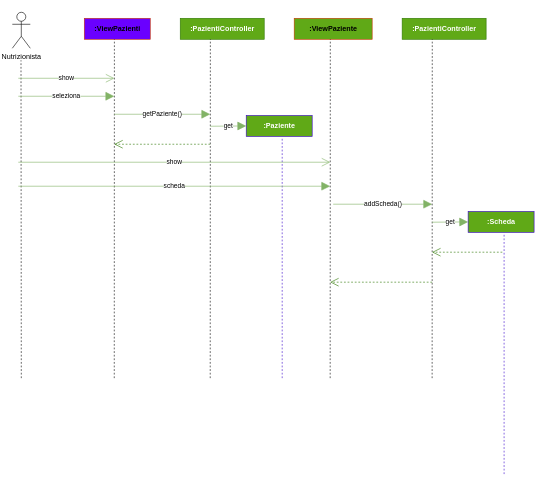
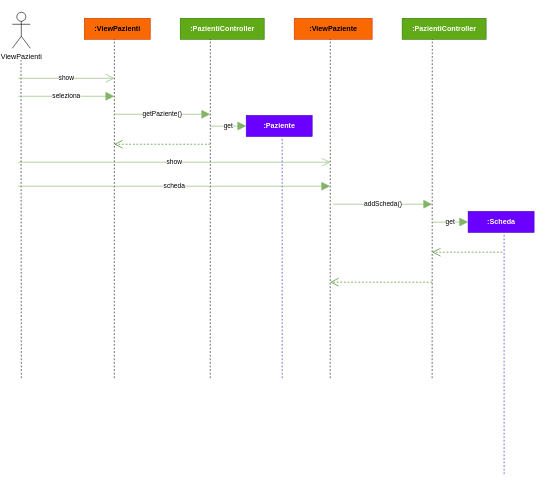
- <mxCell id="4" value="&lt;b&gt;:ViewPazienti&lt;/b&gt;" style="html=1;fillColor=#6a00ff;fontColor=#000000;strokeColor=#C73500;" parent="1" vertex="1"><mxGeometry x="140" y="30" width="110" height="35" as="geometry" /></mxCell>
+ <mxCell id="4" value="&lt;b&gt;:ViewPazienti&lt;/b&gt;" style="html=1;fillColor=#fa6800;fontColor=#000000;strokeColor=#C73500;" parent="1" vertex="1"><mxGeometry x="140" y="30" width="110" height="35" as="geometry" /></mxCell>
- <mxCell id="15" value="&lt;b&gt;:ViewPaziente&lt;/b&gt;" style="html=1;fillColor=#60a917;fontColor=#000000;strokeColor=#C73500;" parent="1" vertex="1"><mxGeometry x="490" y="30" width="130" height="35" as="geometry" /></mxCell>
+ <mxCell id="15" value="&lt;b&gt;:ViewPaziente&lt;/b&gt;" style="html=1;fillColor=#fa6800;fontColor=#000000;strokeColor=#C73500;" parent="1" vertex="1"><mxGeometry x="490" y="30" width="130" height="35" as="geometry" /></mxCell>
- <mxCell id="2" value="Nutrizionista" style="shape=umlActor;verticalLabelPosition=bottom;verticalAlign=top;html=1;outlineConnect=0;" parent="1" vertex="1"><mxGeometry x="20" y="20" width="30" height="60" as="geometry" /></mxCell>
+ <mxCell id="2" value="ViewPazienti" style="shape=umlActor;verticalLabelPosition=bottom;verticalAlign=top;html=1;outlineConnect=0;" parent="1" vertex="1"><mxGeometry x="20" y="20" width="30" height="60" as="geometry" /></mxCell>
- <mxCell id="12" value="&lt;b&gt;:Paziente&lt;/b&gt;" style="html=1;fillColor=#60a917;fontColor=#ffffff;strokeColor=#3700CC;" parent="1" vertex="1"><mxGeometry x="410" y="192" width="110" height="35" as="geometry" /></mxCell>
+ <mxCell id="12" value="&lt;b&gt;:Paziente&lt;/b&gt;" style="html=1;fillColor=#6a00ff;fontColor=#ffffff;strokeColor=#3700CC;" parent="1" vertex="1"><mxGeometry x="410" y="192" width="110" height="35" as="geometry" /></mxCell>
- <mxCell id="24" value="&lt;b&gt;:Scheda&lt;/b&gt;" style="html=1;fillColor=#60a917;fontColor=#ffffff;strokeColor=#3700CC;" parent="1" vertex="1"><mxGeometry x="780" y="352" width="110" height="35" as="geometry" /></mxCell>
+ <mxCell id="24" value="&lt;b&gt;:Scheda&lt;/b&gt;" style="html=1;fillColor=#6a00ff;fontColor=#ffffff;strokeColor=#3700CC;" parent="1" vertex="1"><mxGeometry x="780" y="352" width="110" height="35" as="geometry" /></mxCell>
